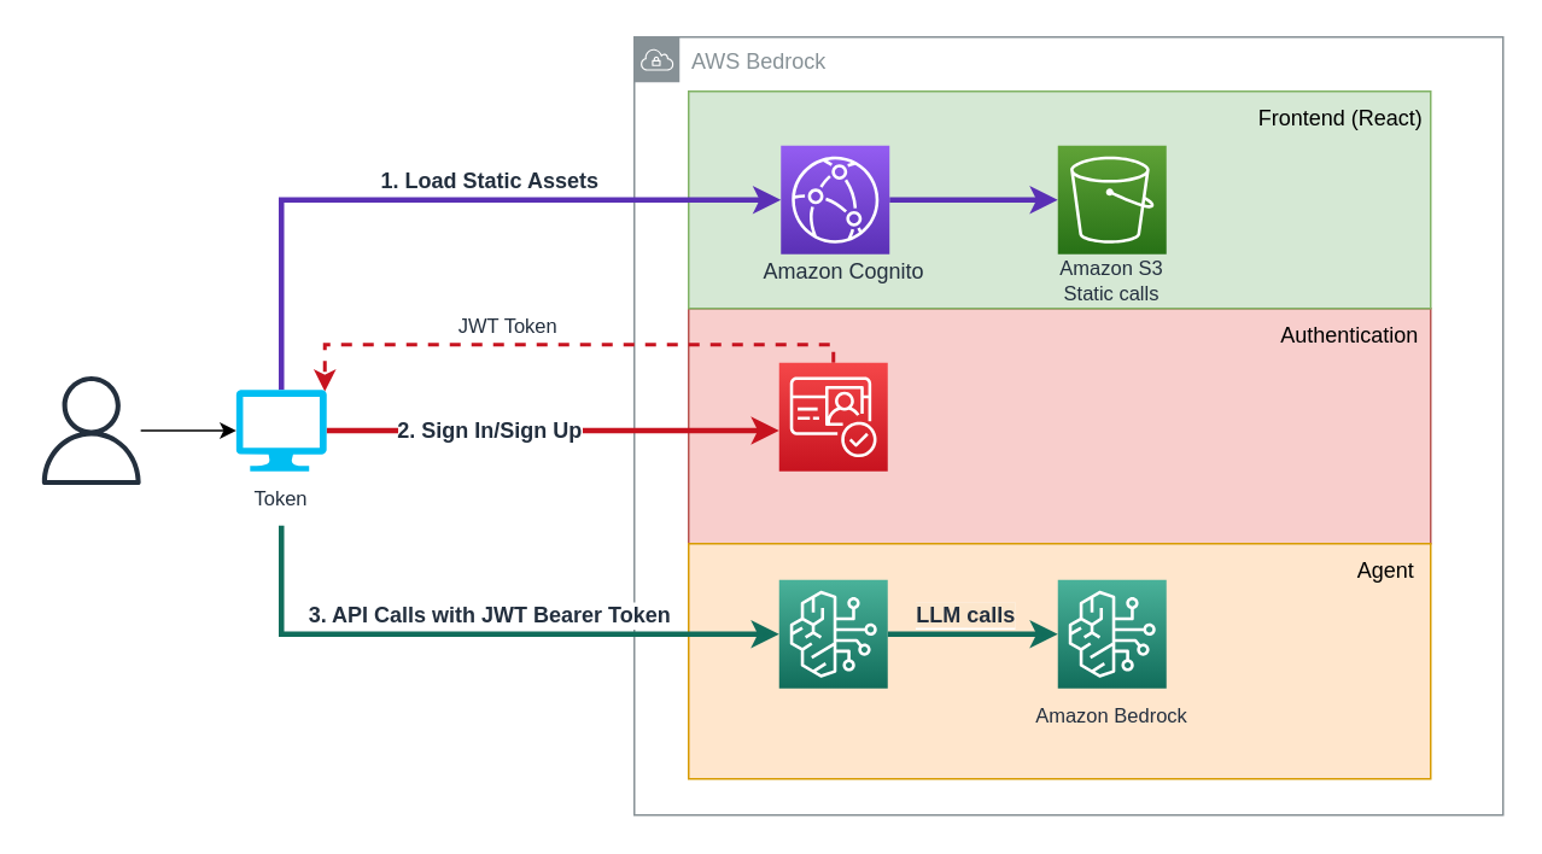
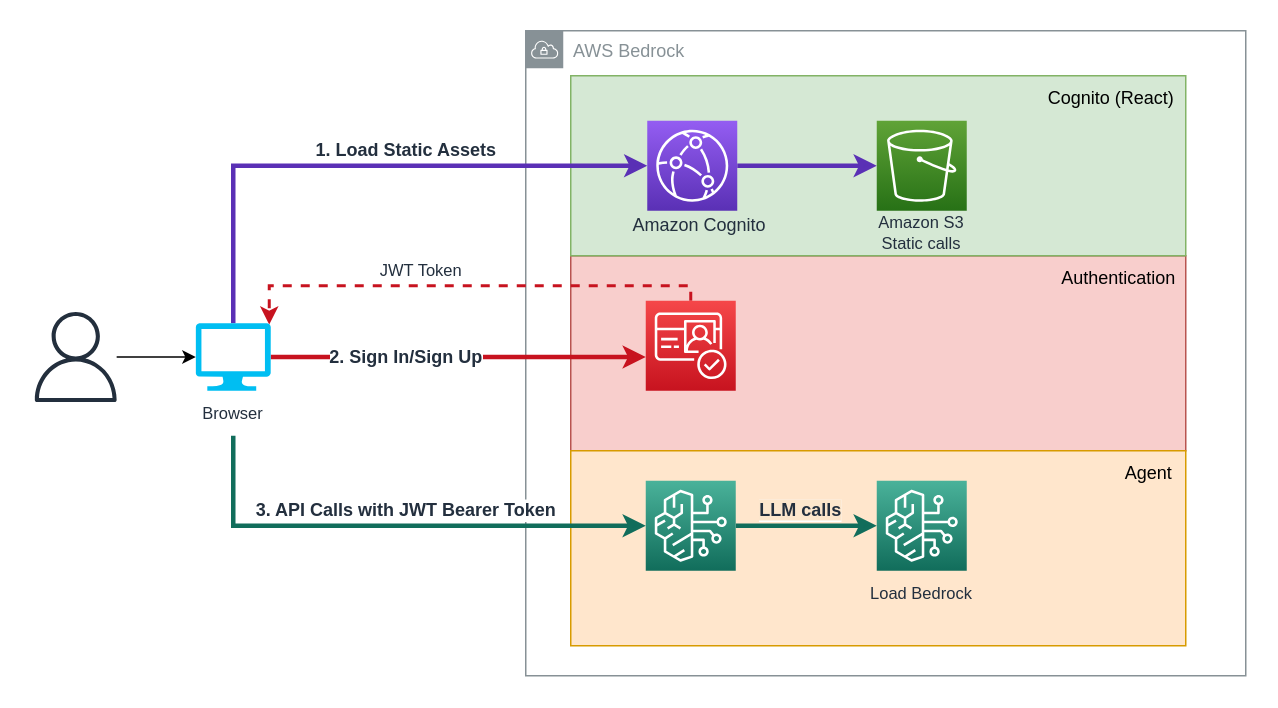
- <mxCell id="28" value="Frontend (React)" style="text;html=1;align=center;verticalAlign=middle;resizable=0;points=[];autosize=1;strokeColor=none;fillColor=none;" parent="1" vertex="1"><mxGeometry x="685" y="50" width="110" height="30" as="geometry" /></mxCell>
+ <mxCell id="28" value="Cognito (React)" style="text;html=1;align=center;verticalAlign=middle;resizable=0;points=[];autosize=1;strokeColor=none;fillColor=none;" parent="1" vertex="1"><mxGeometry x="685" y="50" width="110" height="30" as="geometry" /></mxCell>
- <mxCell id="14" value="Token" style="text;html=1;strokeColor=none;fillColor=none;align=center;verticalAlign=middle;whiteSpace=wrap;rounded=0;fontSize=11;fontColor=#232F3E;" parent="1" vertex="1"><mxGeometry x="125" y="260" width="60" height="30" as="geometry" /></mxCell>
+ <mxCell id="14" value="Browser" style="text;html=1;strokeColor=none;fillColor=none;align=center;verticalAlign=middle;whiteSpace=wrap;rounded=0;fontSize=11;fontColor=#232F3E;" parent="1" vertex="1"><mxGeometry x="125" y="260" width="60" height="30" as="geometry" /></mxCell>
- <mxCell id="19" value="Amazon Bedrock" style="text;html=1;strokeColor=none;fillColor=none;align=center;verticalAlign=middle;whiteSpace=wrap;rounded=0;fontSize=11;fontColor=#232F3E;" parent="16" vertex="1"><mxGeometry x="-40" y="60" width="140" height="30" as="geometry" /></mxCell>
+ <mxCell id="19" value="Load Bedrock" style="text;html=1;strokeColor=none;fillColor=none;align=center;verticalAlign=middle;whiteSpace=wrap;rounded=0;fontSize=11;fontColor=#232F3E;" parent="16" vertex="1"><mxGeometry x="-40" y="60" width="140" height="30" as="geometry" /></mxCell>
